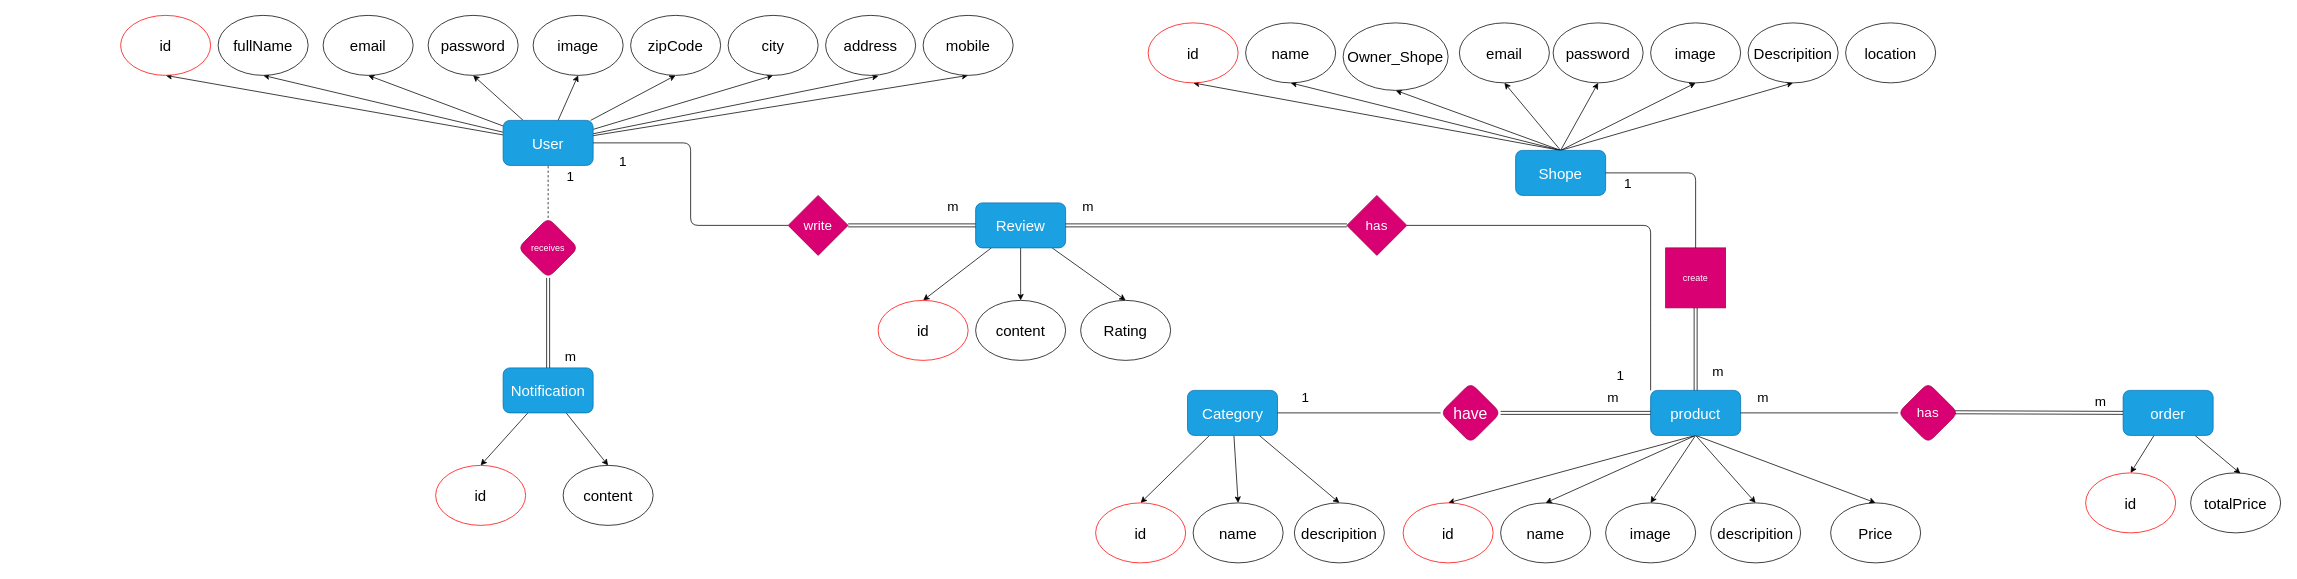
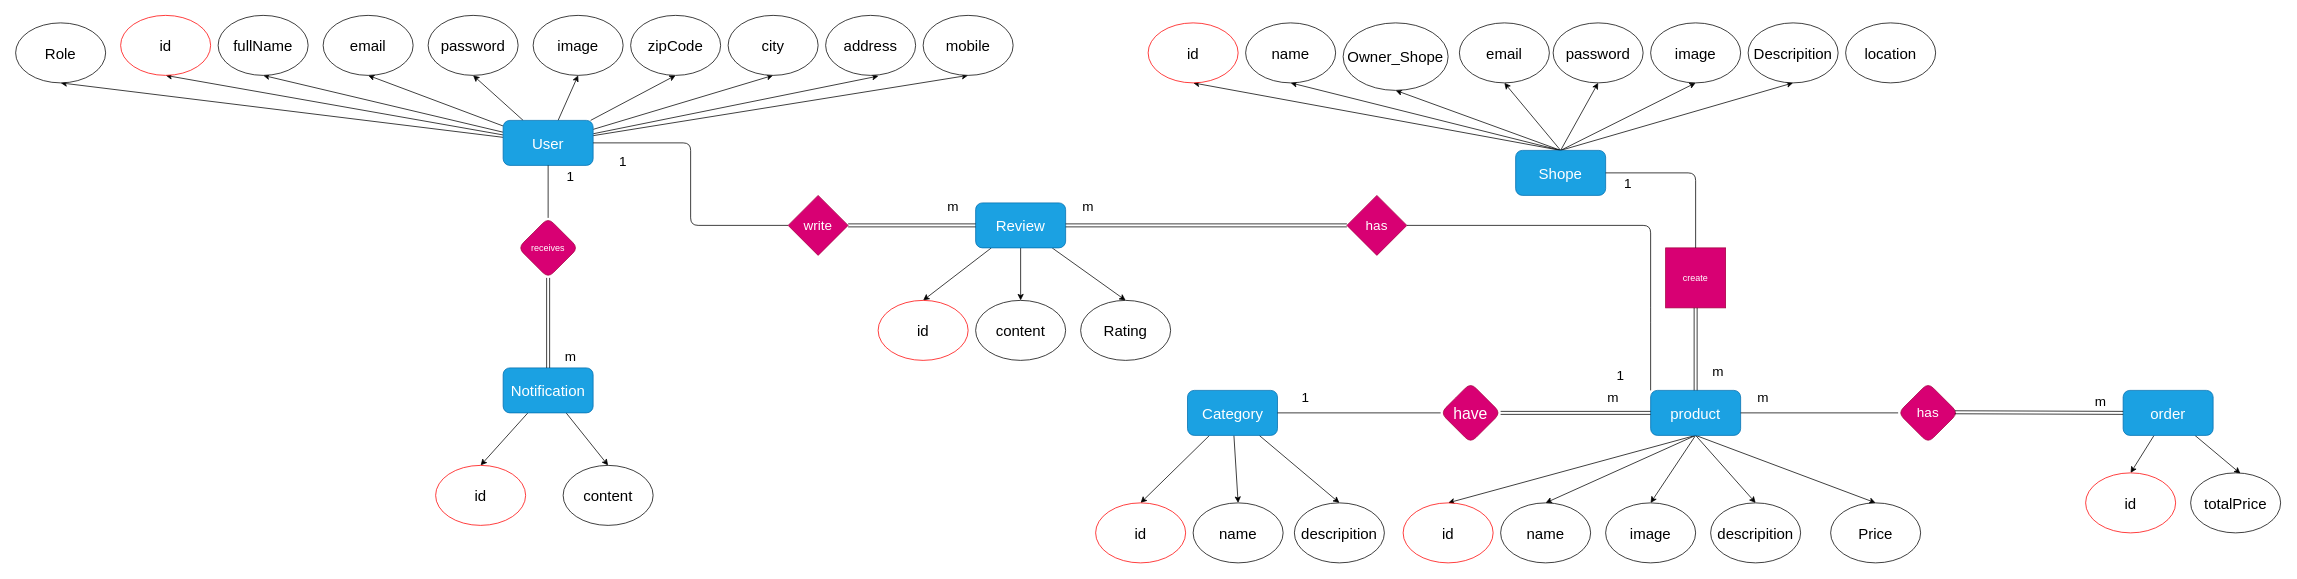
+ <mxCell id="22" value="Role" style="ellipse;whiteSpace=wrap;html=1;fontSize=20;" parent="1" vertex="1"><mxGeometry x="20" y="30" width="120" height="80" as="geometry" /></mxCell>
+ <mxCell id="11" style="edgeStyle=none;html=1;entryX=0.5;entryY=1;entryDx=0;entryDy=0;fontSize=20;" parent="1" source="12" target="22" edge="1"><mxGeometry relative="1" as="geometry" /></mxCell>
- <mxCell id="74" value="" style="endArrow=none;html=1;fontSize=18;entryX=0.5;entryY=1;entryDx=0;entryDy=0;dashed=1;" parent="1" source="72" target="12" edge="1"><mxGeometry width="50" height="50" relative="1" as="geometry"><mxPoint x="670" y="330" as="sourcePoint" /><mxPoint x="720" y="280" as="targetPoint" /></mxGeometry></mxCell>
+ <mxCell id="74" value="" style="endArrow=none;html=1;fontSize=18;entryX=0.5;entryY=1;entryDx=0;entryDy=0;" parent="1" source="72" target="12" edge="1"><mxGeometry width="50" height="50" relative="1" as="geometry"><mxPoint x="670" y="330" as="sourcePoint" /><mxPoint x="720" y="280" as="targetPoint" /></mxGeometry></mxCell>
